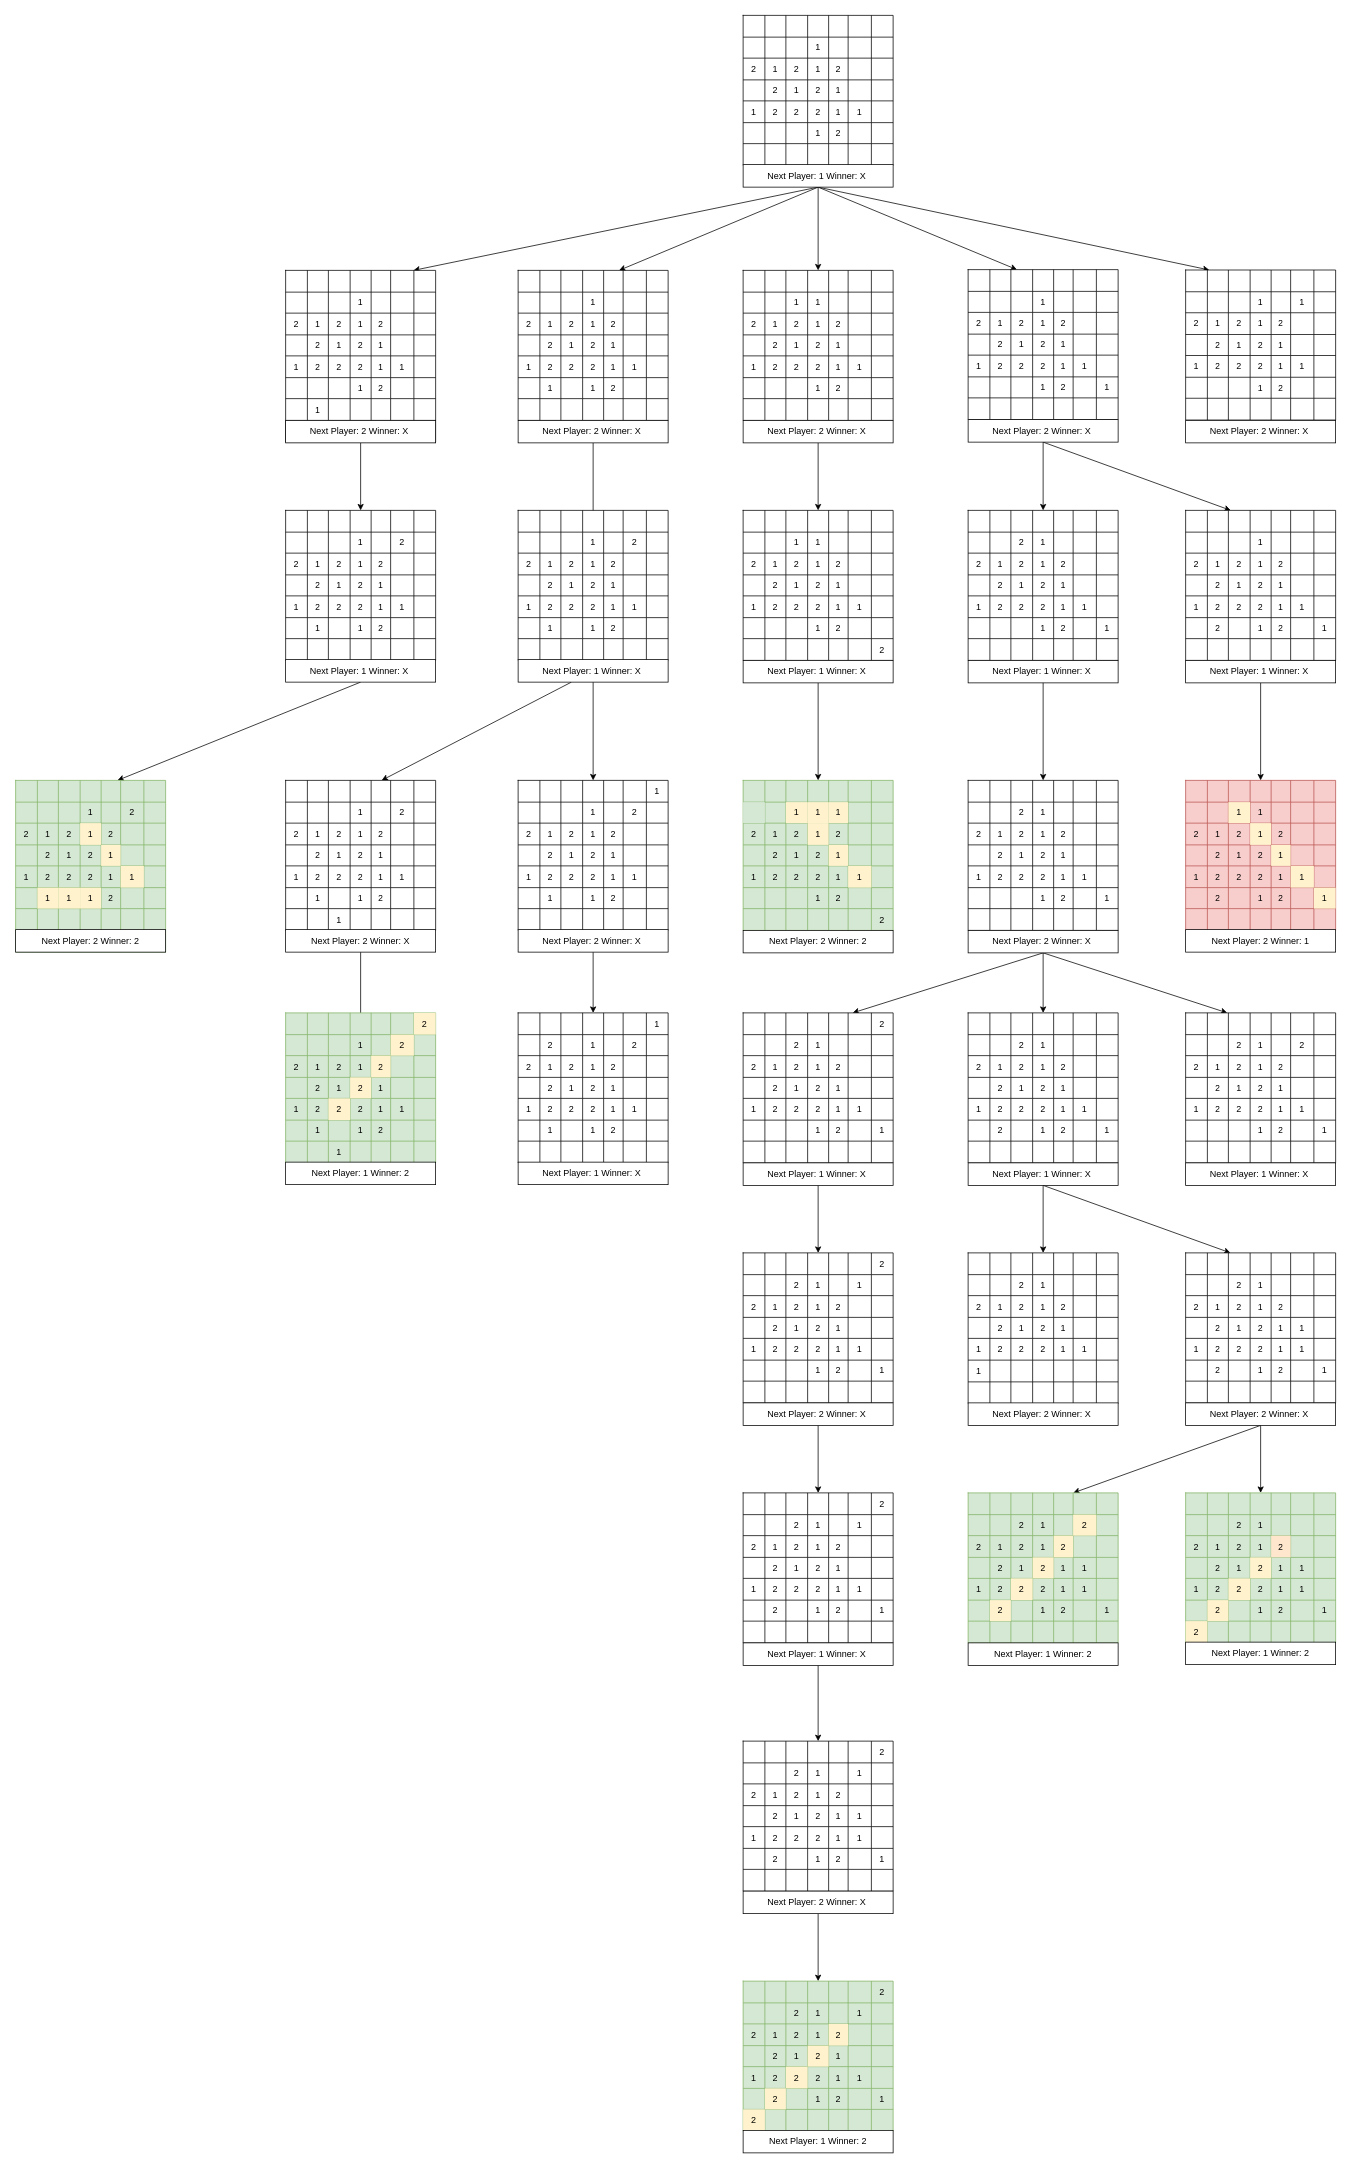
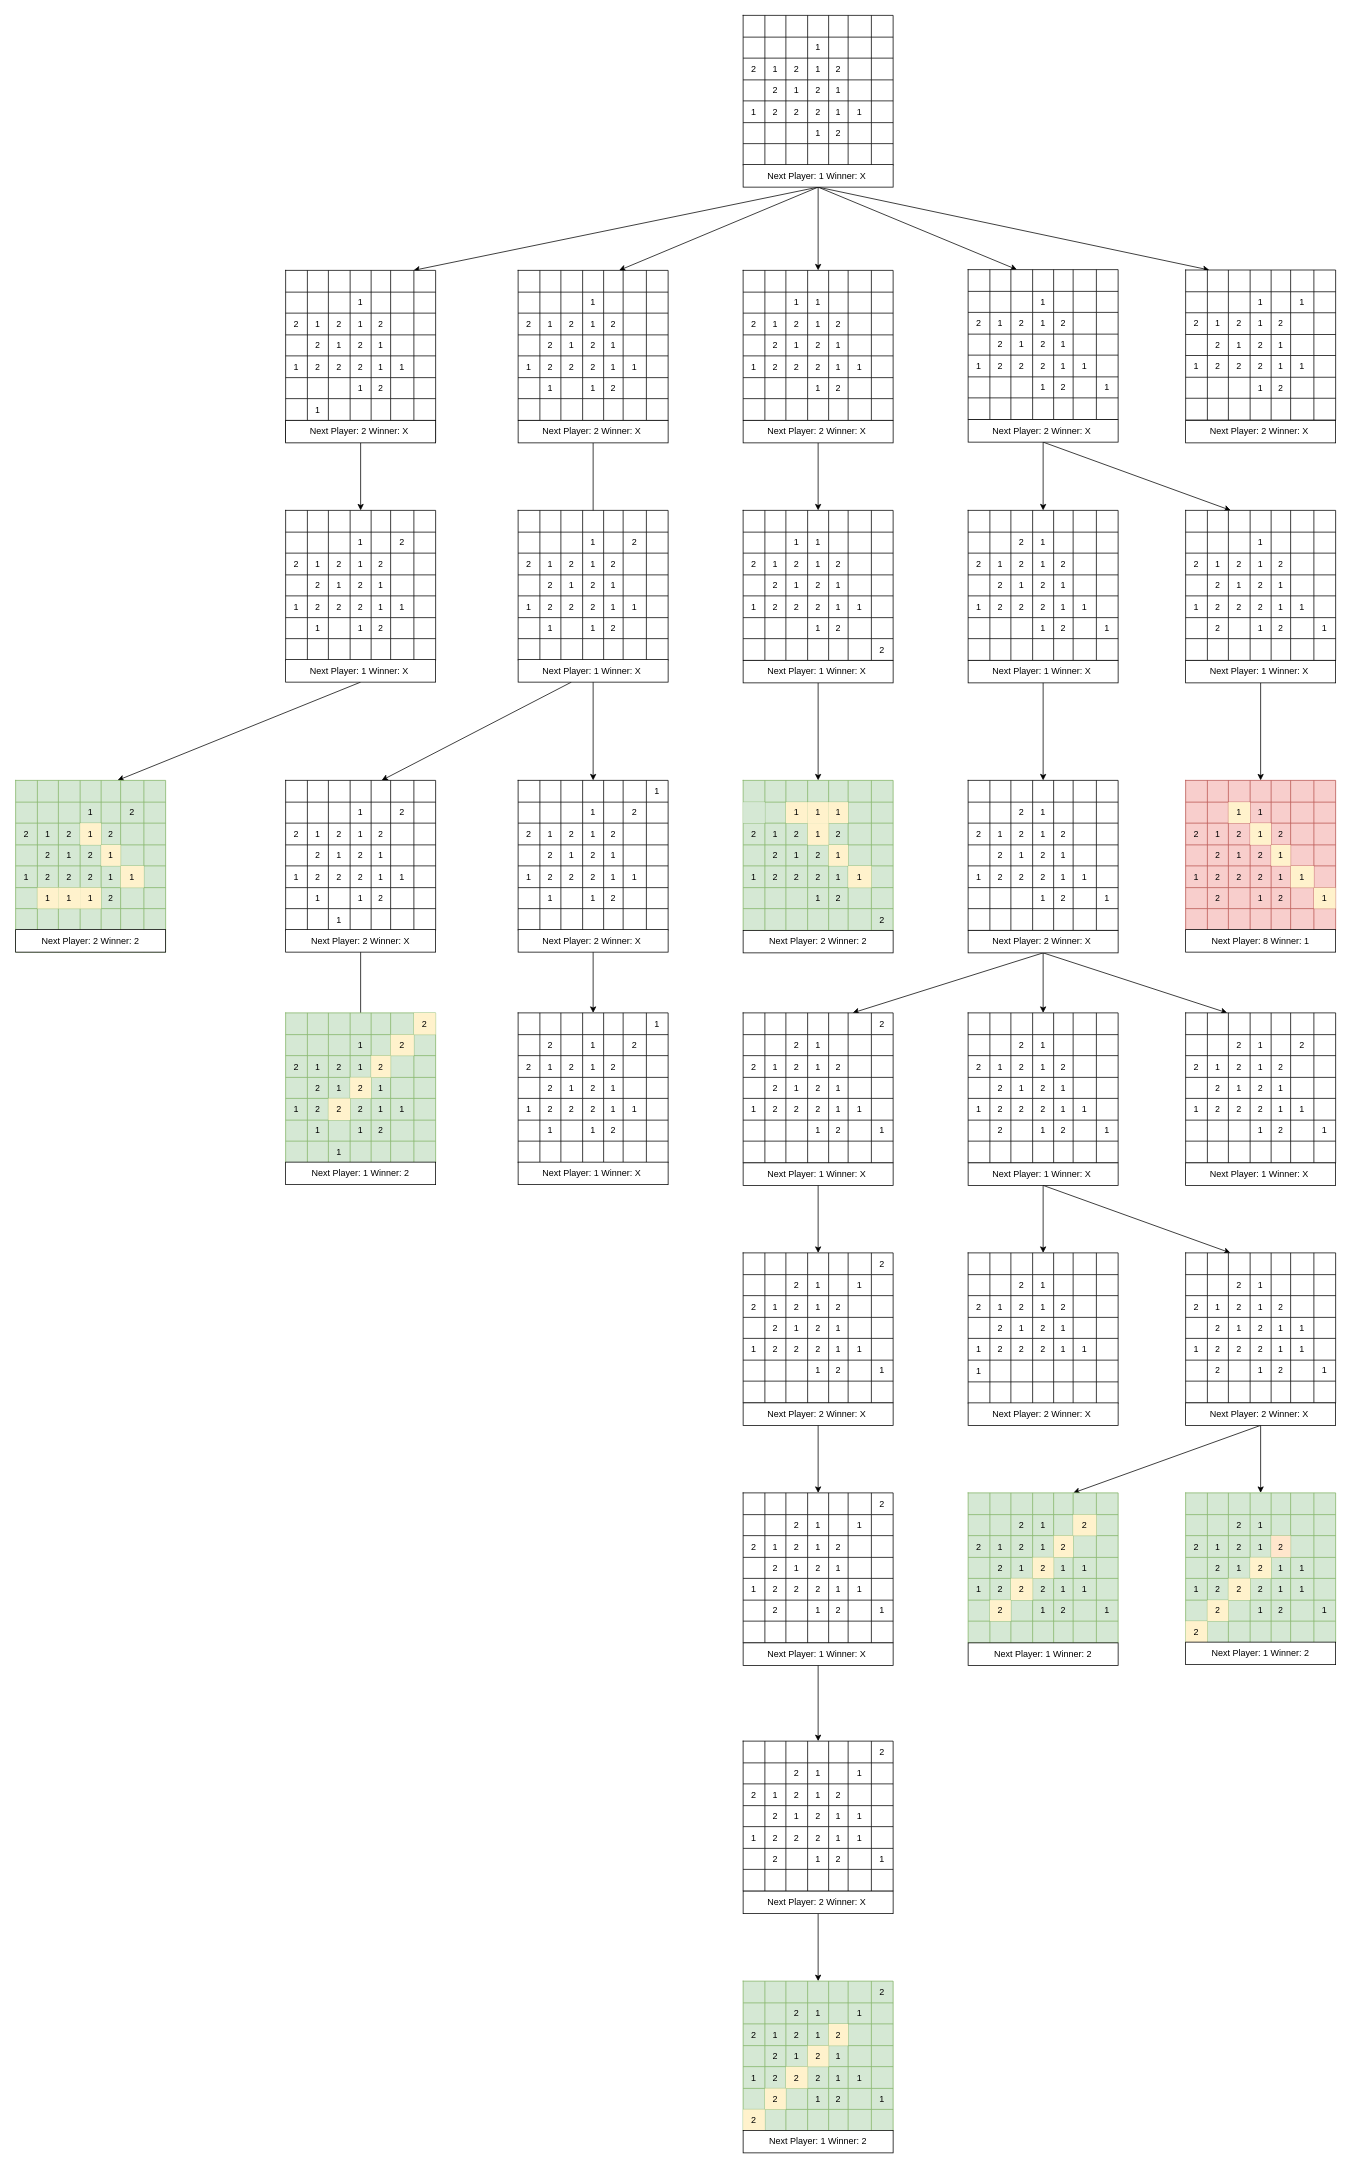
- <mxCell id="660" value="Next Player: 2 Winner: 1 " style="rounded=0;whiteSpace=wrap;html=1;" parent="1" vertex="1"><mxGeometry x="1580" y="1239" width="200" height="30" as="geometry" /></mxCell>
+ <mxCell id="660" value="Next Player: 8 Winner: 1 " style="rounded=0;whiteSpace=wrap;html=1;" parent="1" vertex="1"><mxGeometry x="1580" y="1239" width="200" height="30" as="geometry" /></mxCell>
